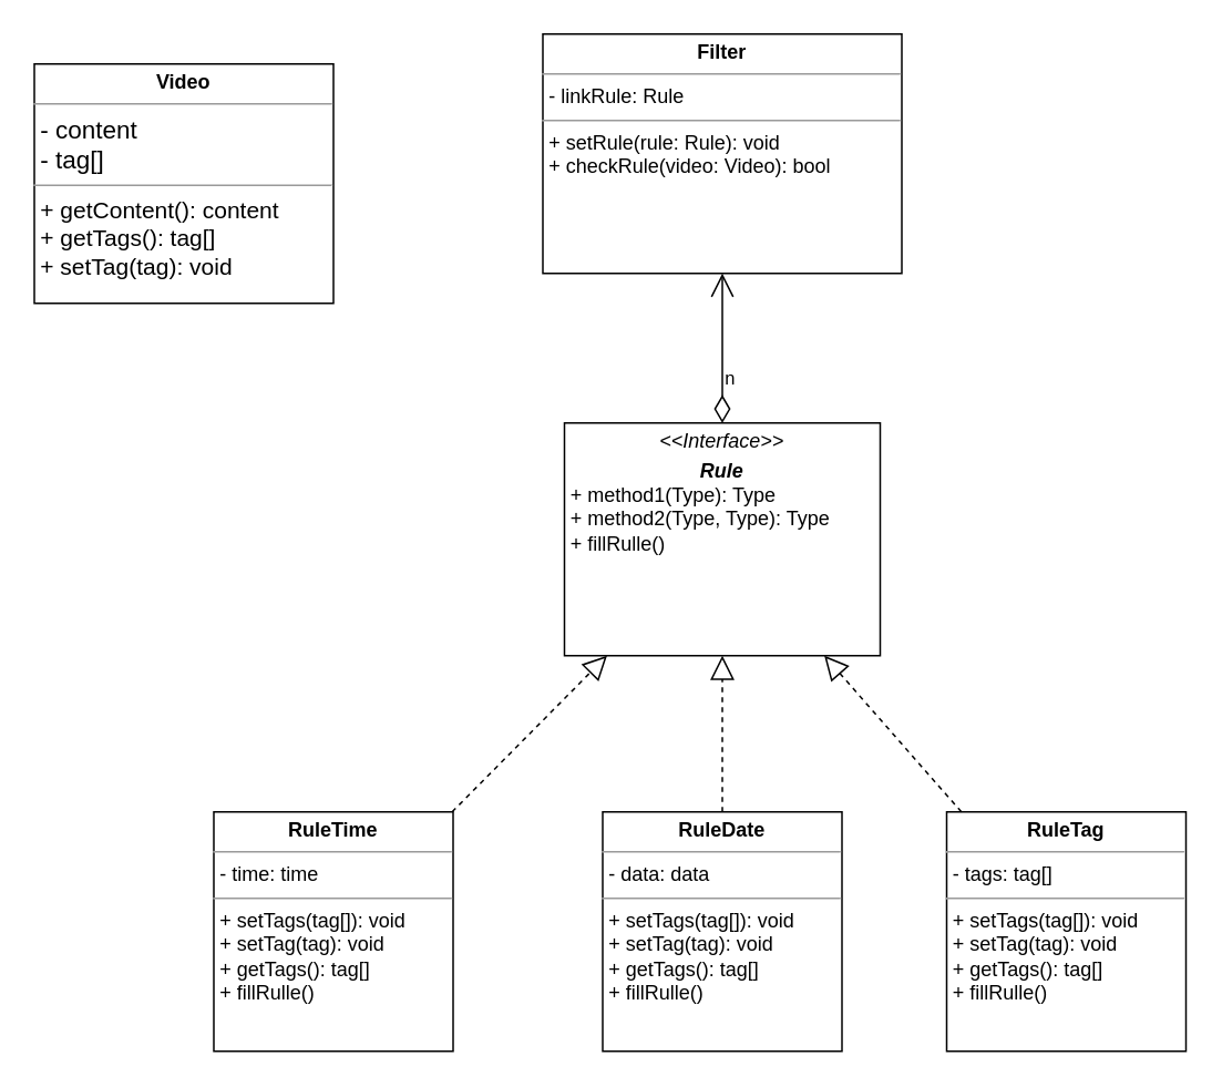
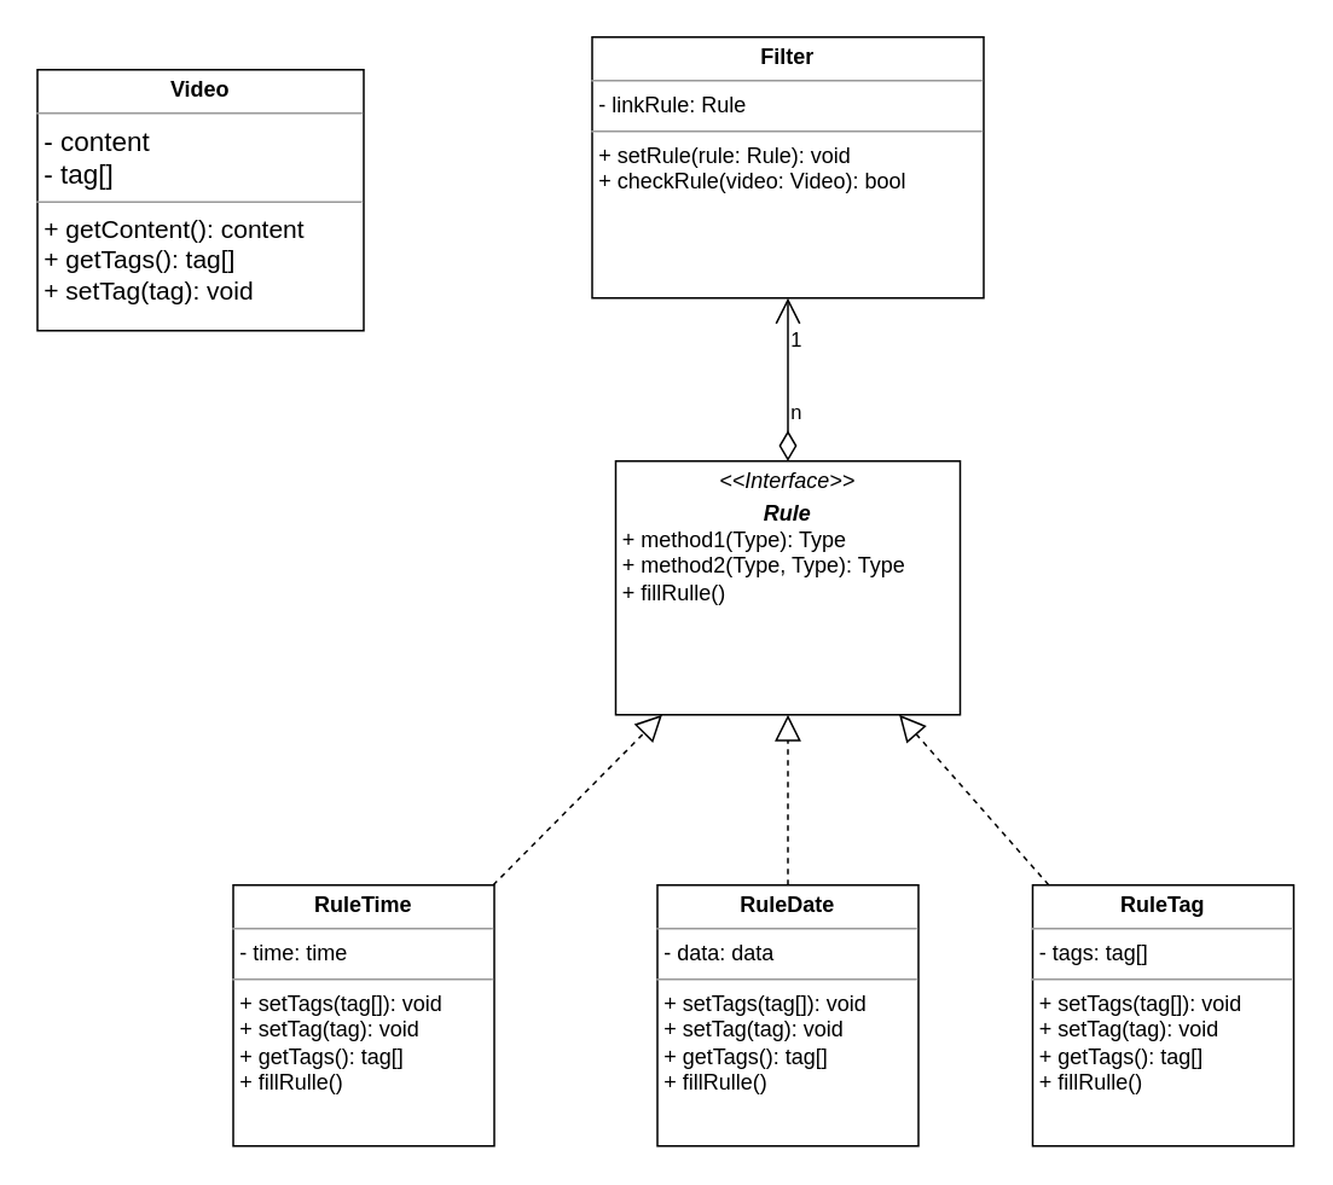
+ <mxCell id="12" value="&lt;font face=&quot;helvetica&quot;&gt;&lt;span style=&quot;font-size: 11px ; background-color: rgb(255 , 255 , 255)&quot;&gt;1&lt;/span&gt;&lt;/font&gt;" style="text;whiteSpace=wrap;html=1;" vertex="1" parent="1"><mxGeometry x="434" y="173" width="27" height="27" as="geometry" /></mxCell>
